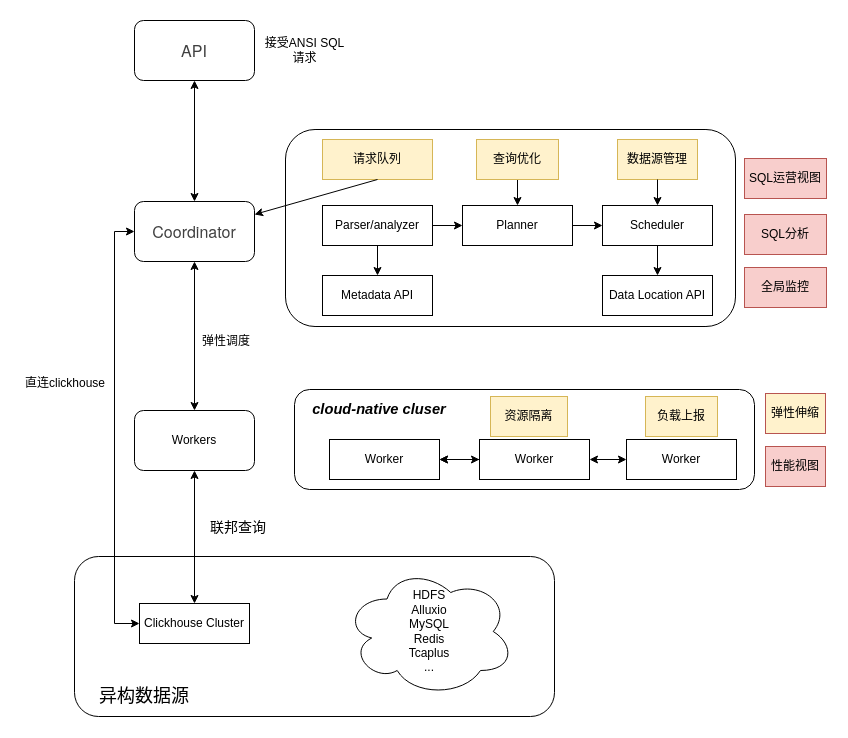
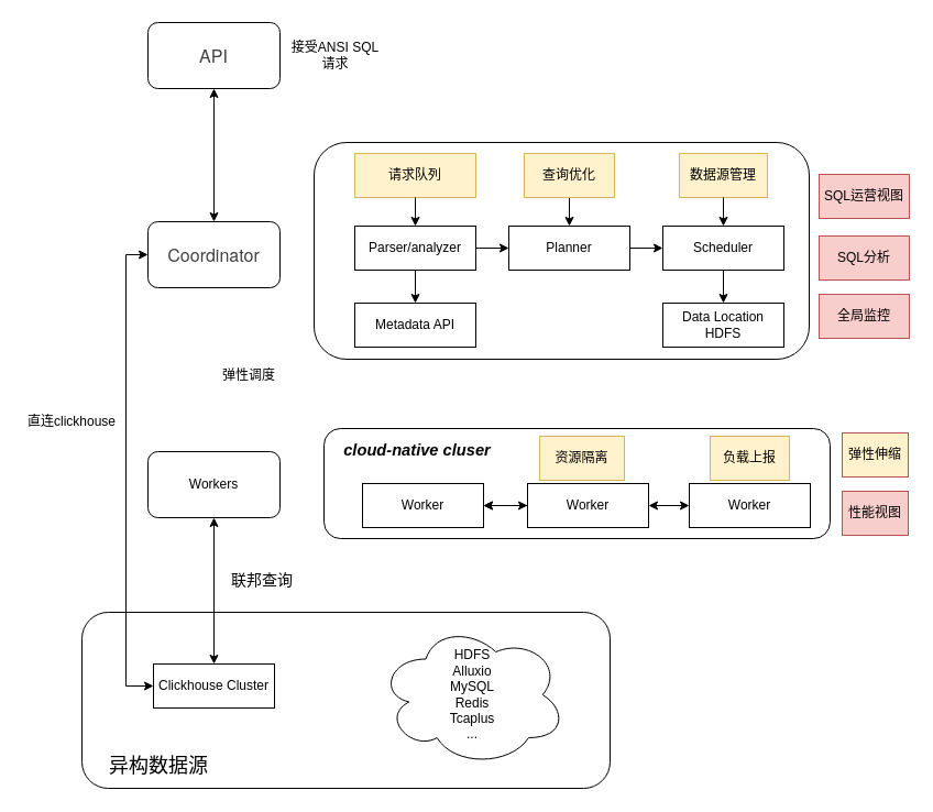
- <mxCell id="32" value="" style="endArrow=classic;html=1;exitX=0.5;exitY=1;exitDx=0;exitDy=0;" edge="1" parent="2" source="31" target="6"><mxGeometry width="50" height="50" relative="1" as="geometry"><mxPoint x="264" y="399" as="sourcePoint" /><mxPoint x="314" y="349" as="targetPoint" /></mxGeometry></mxCell>
+ <mxCell id="32" value="" style="endArrow=classic;html=1;exitX=0.5;exitY=1;exitDx=0;exitDy=0;entryX=0.5;entryY=0;entryDx=0;entryDy=0;" edge="1" parent="2" source="31" target="8"><mxGeometry width="50" height="50" relative="1" as="geometry"><mxPoint x="264" y="399" as="sourcePoint" /><mxPoint x="314" y="349" as="targetPoint" /></mxGeometry></mxCell>
- <mxCell id="15" value="Data Location API" style="rounded=0;whiteSpace=wrap;html=1;" vertex="1" parent="2"><mxGeometry x="582" y="255" width="110" height="40" as="geometry" /></mxCell>
+ <mxCell id="15" value="Data Location HDFS" style="rounded=0;whiteSpace=wrap;html=1;" vertex="1" parent="2"><mxGeometry x="582" y="255" width="110" height="40" as="geometry" /></mxCell>
- <mxCell id="42" value="" style="endArrow=classic;html=1;exitX=0.5;exitY=1;exitDx=0;exitDy=0;entryX=0.5;entryY=0;entryDx=0;entryDy=0;startArrow=classic;startFill=1;" edge="1" parent="2" source="6" target="7"><mxGeometry width="50" height="50" relative="1" as="geometry"><mxPoint x="334" y="356" as="sourcePoint" /><mxPoint x="174" y="406" as="targetPoint" /></mxGeometry></mxCell>
